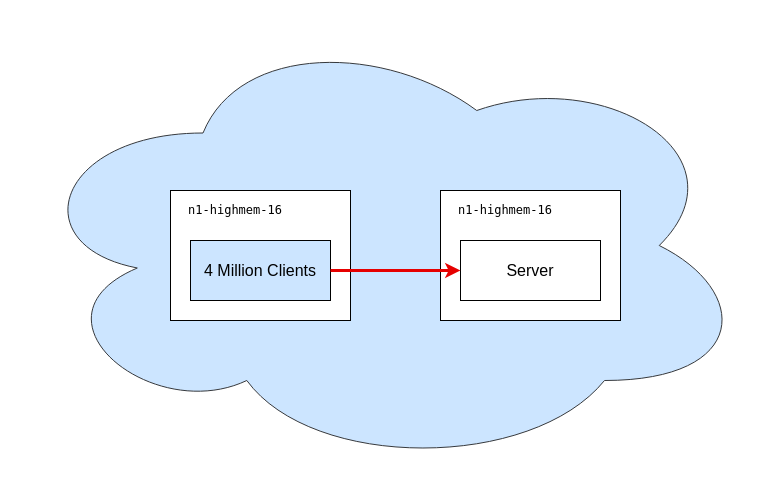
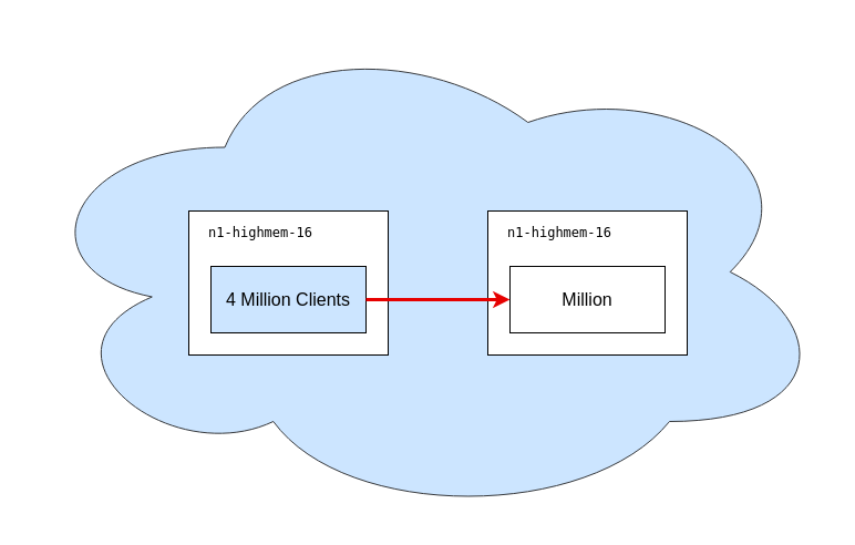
- <mxCell id="7" value="&lt;font style=&quot;font-size: 16px&quot;&gt;Server&lt;/font&gt;" style="rounded=0;whiteSpace=wrap;html=1;" parent="1" vertex="1"><mxGeometry x="460" y="240" width="140" height="60" as="geometry" /></mxCell>
+ <mxCell id="7" value="&lt;font style=&quot;font-size: 16px&quot;&gt;Million&lt;/font&gt;" style="rounded=0;whiteSpace=wrap;html=1;" parent="1" vertex="1"><mxGeometry x="460" y="240" width="140" height="60" as="geometry" /></mxCell>
